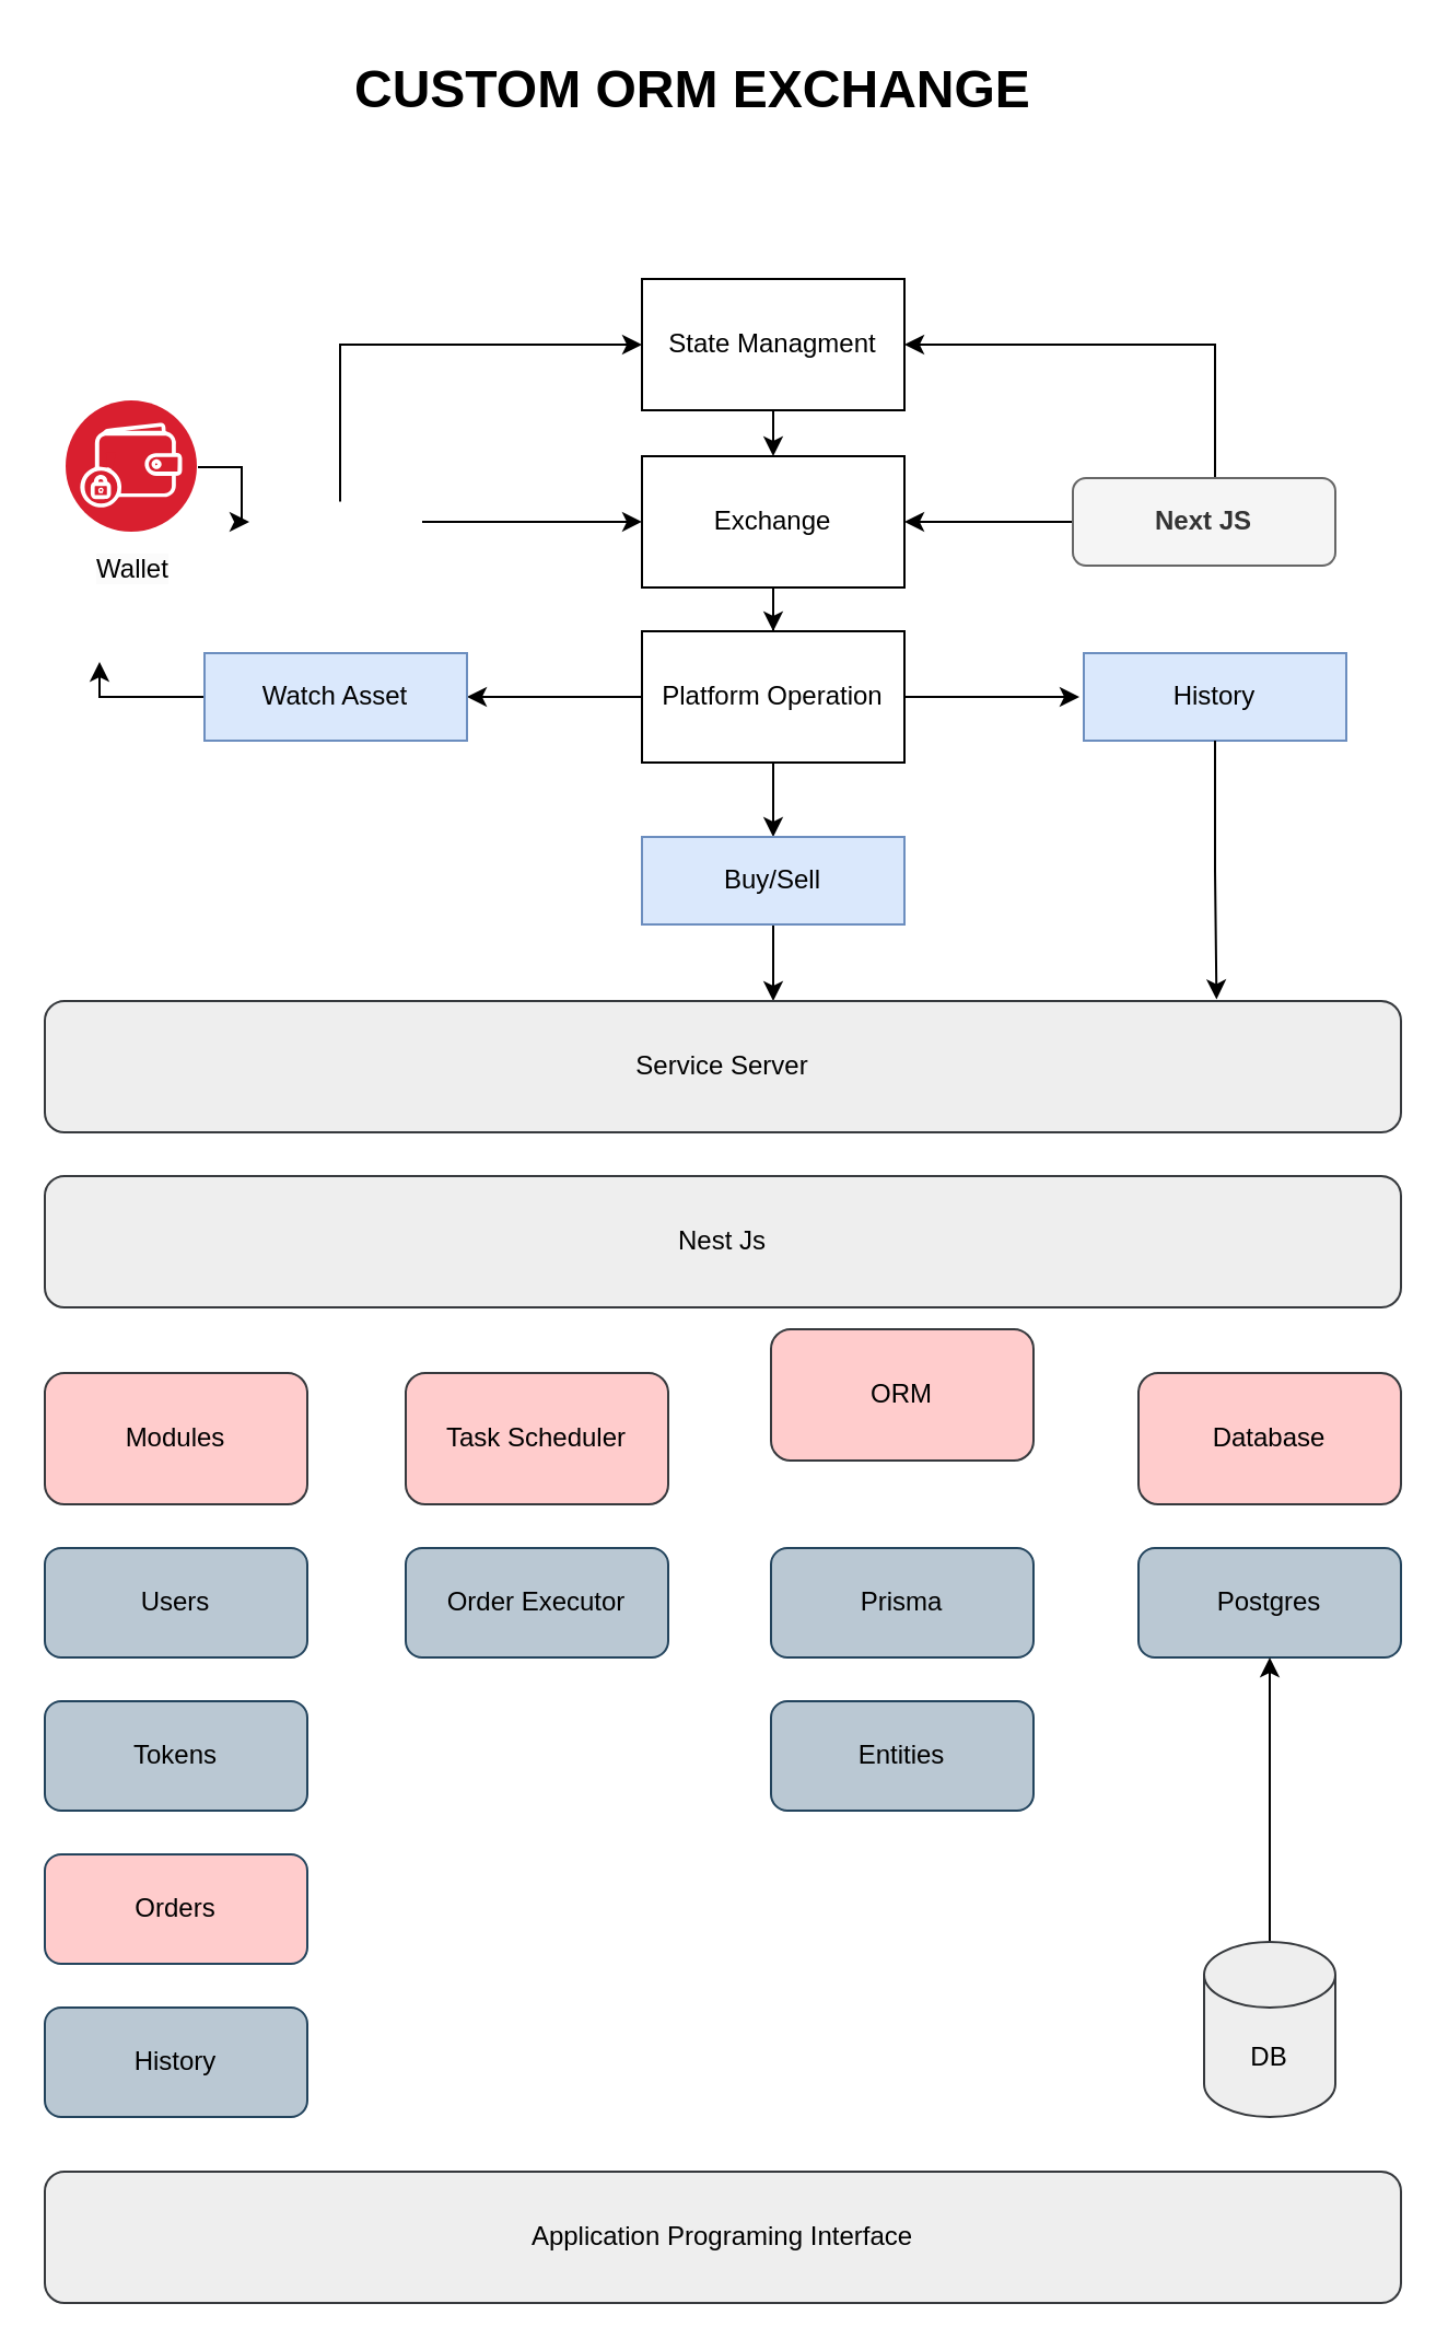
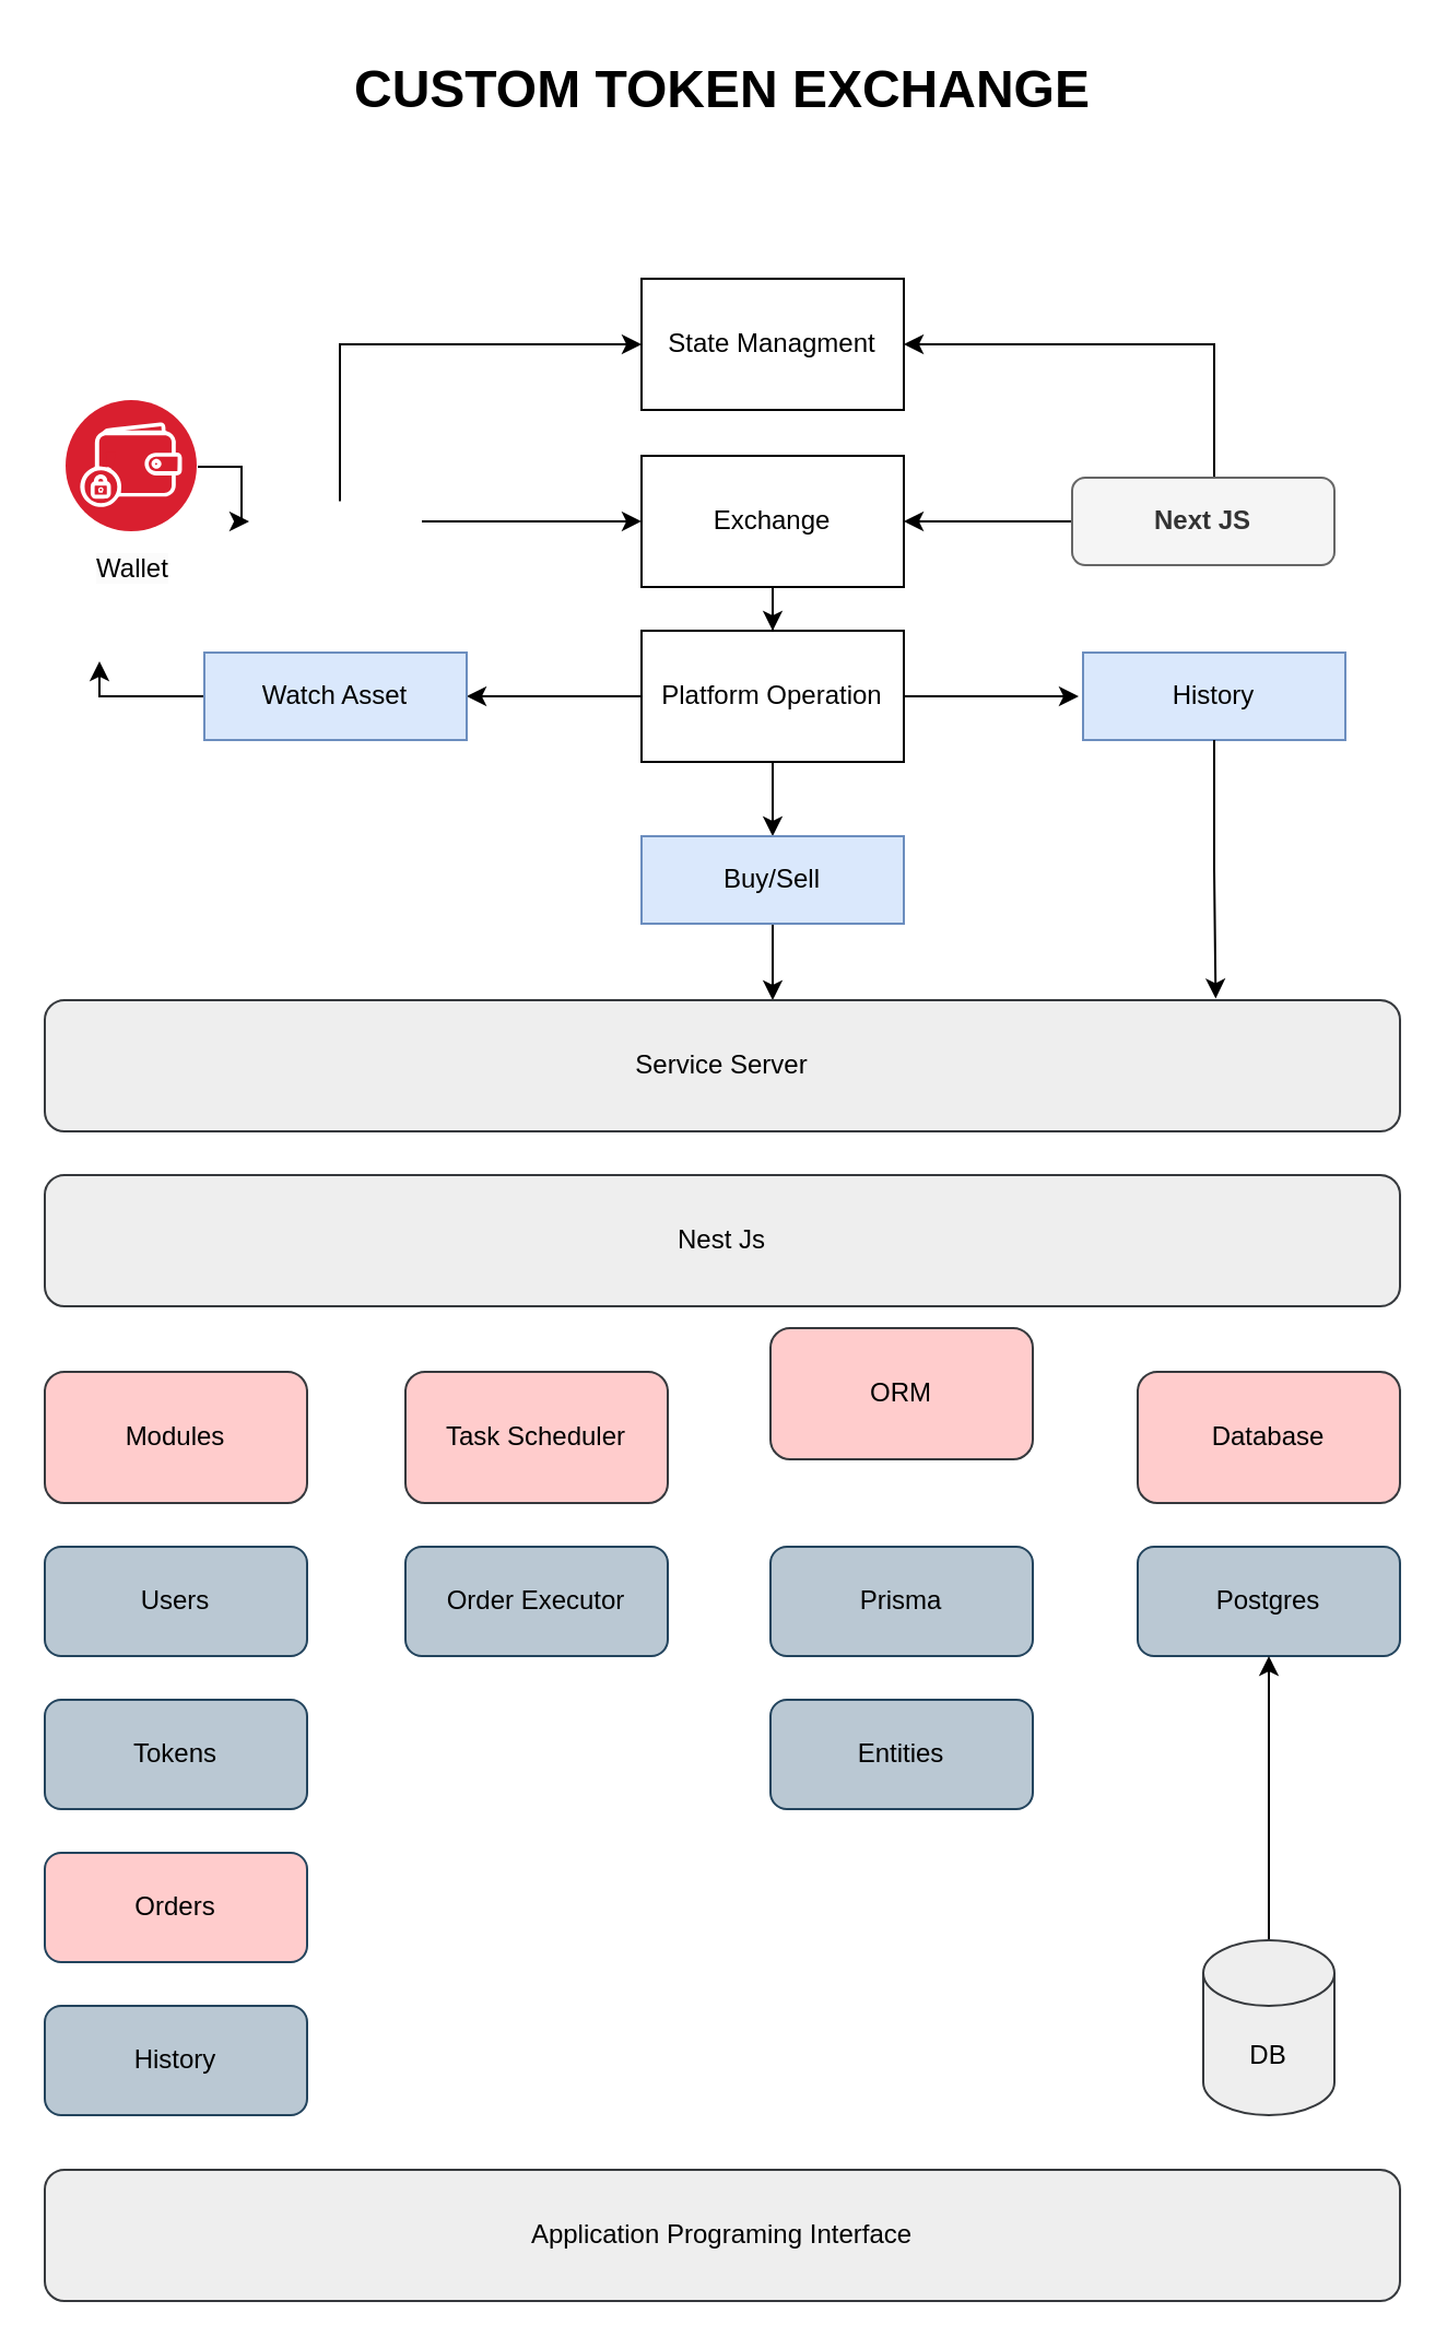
- <mxCell id="41" value="&lt;h1 style=&quot;margin-top: 0px;&quot;&gt;CUSTOM ORM EXCHANGE&lt;/h1&gt;" style="text;html=1;whiteSpace=wrap;overflow=hidden;rounded=0;" vertex="1" parent="1"><mxGeometry x="160" y="20" width="340" height="50" as="geometry" /></mxCell>
+ <mxCell id="41" value="&lt;h1 style=&quot;margin-top: 0px;&quot;&gt;CUSTOM TOKEN EXCHANGE&lt;/h1&gt;" style="text;html=1;whiteSpace=wrap;overflow=hidden;rounded=0;" vertex="1" parent="1"><mxGeometry x="160" y="20" width="340" height="50" as="geometry" /></mxCell>
- <mxCell id="12" value="" style="edgeStyle=orthogonalEdgeStyle;rounded=0;orthogonalLoop=1;jettySize=auto;html=1;" edge="1" parent="1" source="13" target="3"><mxGeometry relative="1" as="geometry" /></mxCell>
